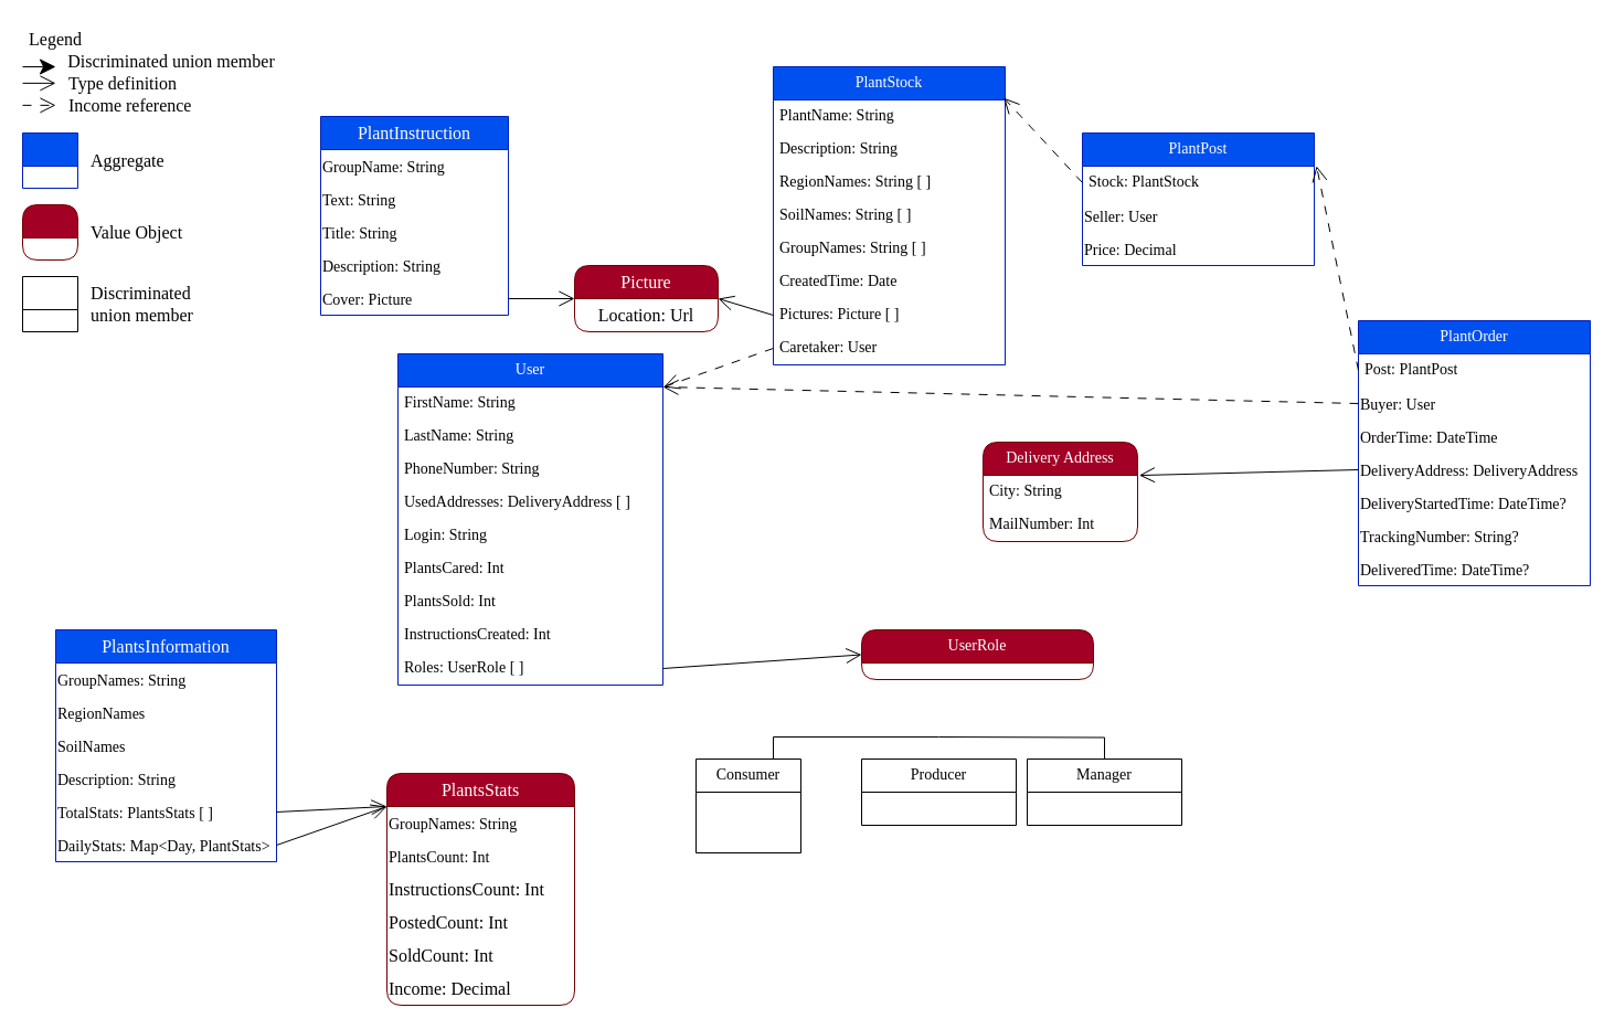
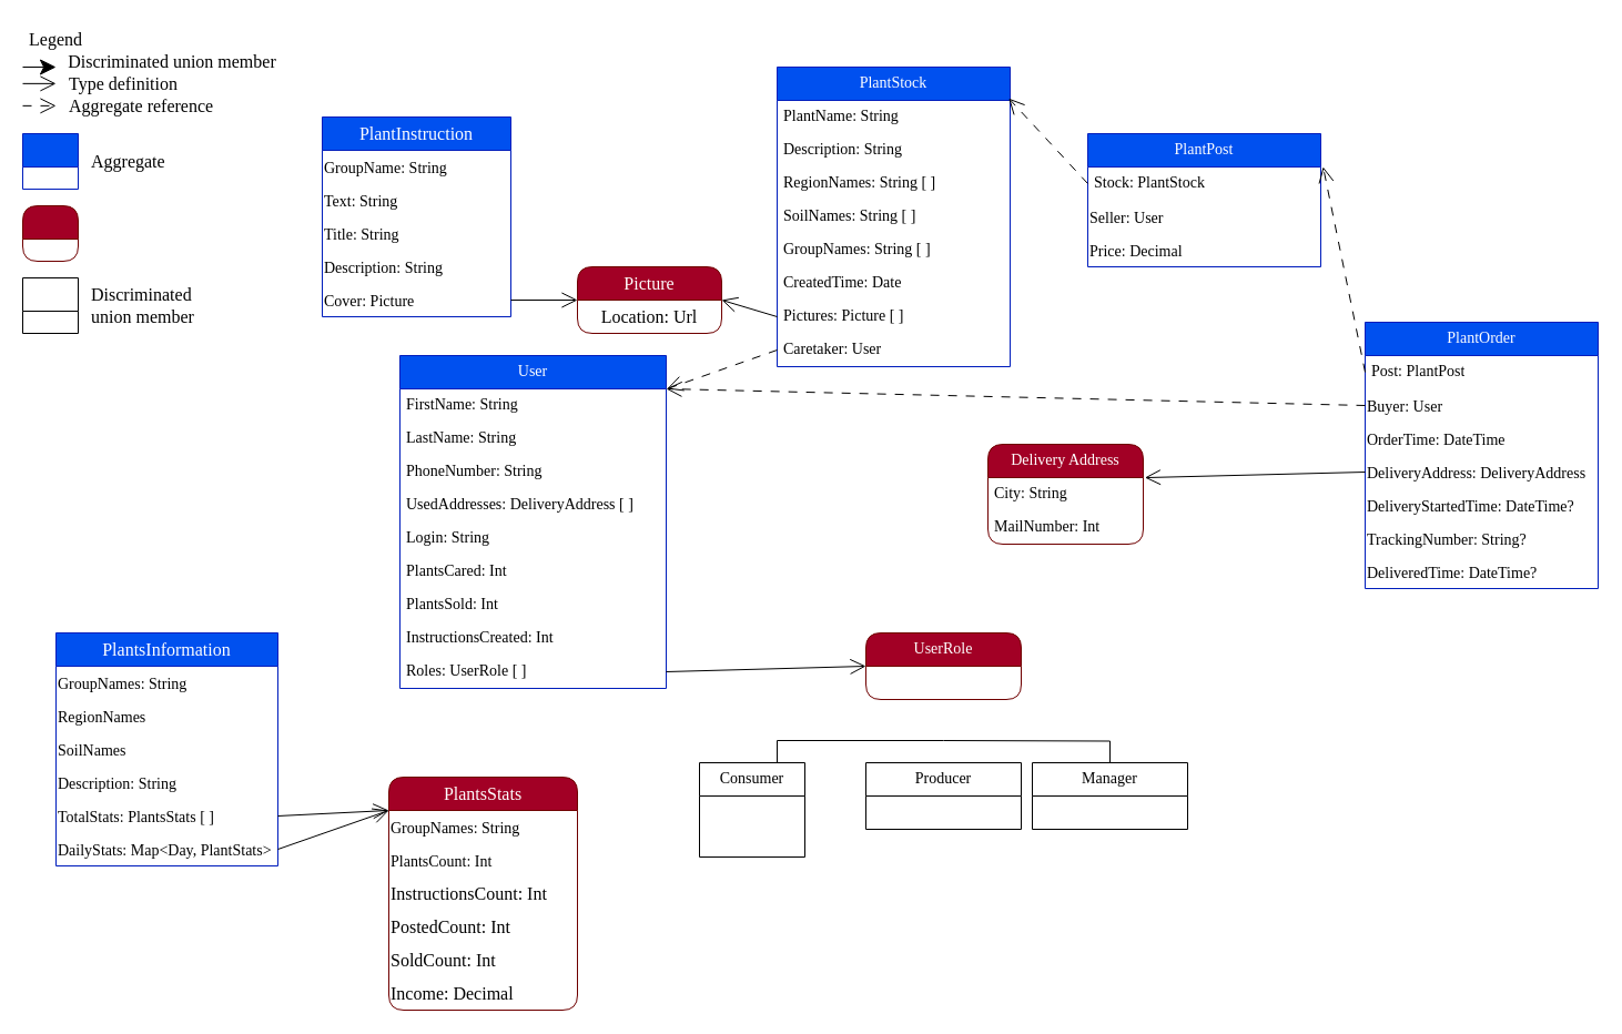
- <mxCell id="37" value="Income reference" style="text;html=1;strokeColor=none;fillColor=none;align=left;verticalAlign=middle;whiteSpace=wrap;rounded=0;fontSize=16;fontFamily=Times New Roman;" vertex="1" parent="1"><mxGeometry x="60" y="80" width="190" height="30" as="geometry" /></mxCell>
+ <mxCell id="37" value="Aggregate reference" style="text;html=1;strokeColor=none;fillColor=none;align=left;verticalAlign=middle;whiteSpace=wrap;rounded=0;fontSize=16;fontFamily=Times New Roman;" vertex="1" parent="1"><mxGeometry x="60" y="80" width="190" height="30" as="geometry" /></mxCell>
- <mxCell id="42" value="Value Object" style="text;html=1;strokeColor=none;fillColor=none;align=left;verticalAlign=middle;whiteSpace=wrap;rounded=0;fontSize=16;fontFamily=Times New Roman;" vertex="1" parent="1"><mxGeometry x="80" y="195" width="100" height="30" as="geometry" /></mxCell>
- <mxCell id="12" value="UserRole" style="swimlane;fontStyle=0;childLayout=stackLayout;horizontal=1;startSize=30;horizontalStack=0;resizeParent=1;resizeParentMax=0;resizeLast=0;collapsible=1;marginBottom=0;whiteSpace=wrap;html=1;fontFamily=Times New Roman;fontSize=14;fillColor=#a20025;fontColor=#ffffff;strokeColor=#6F0000;rounded=1;" parent="1" vertex="1"><mxGeometry x="780" y="570" width="210" height="45" as="geometry" /></mxCell>
+ <mxCell id="12" value="UserRole" style="swimlane;fontStyle=0;childLayout=stackLayout;horizontal=1;startSize=30;horizontalStack=0;resizeParent=1;resizeParentMax=0;resizeLast=0;collapsible=1;marginBottom=0;whiteSpace=wrap;html=1;fontFamily=Times New Roman;fontSize=14;fillColor=#a20025;fontColor=#ffffff;strokeColor=#6F0000;rounded=1;" parent="1" vertex="1"><mxGeometry x="780" y="570" width="140" height="60" as="geometry" /></mxCell>
